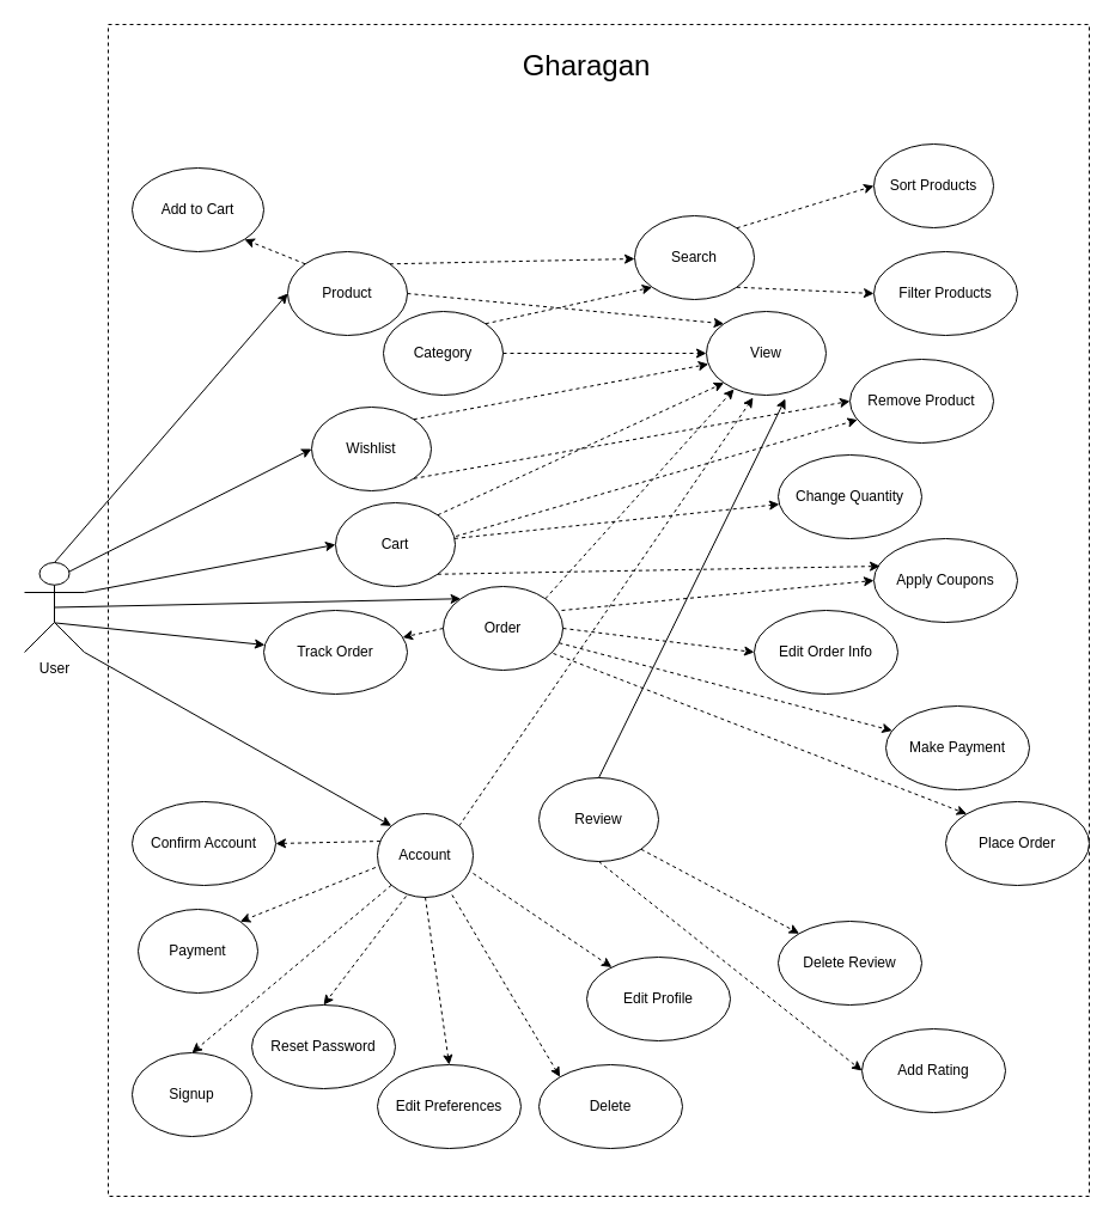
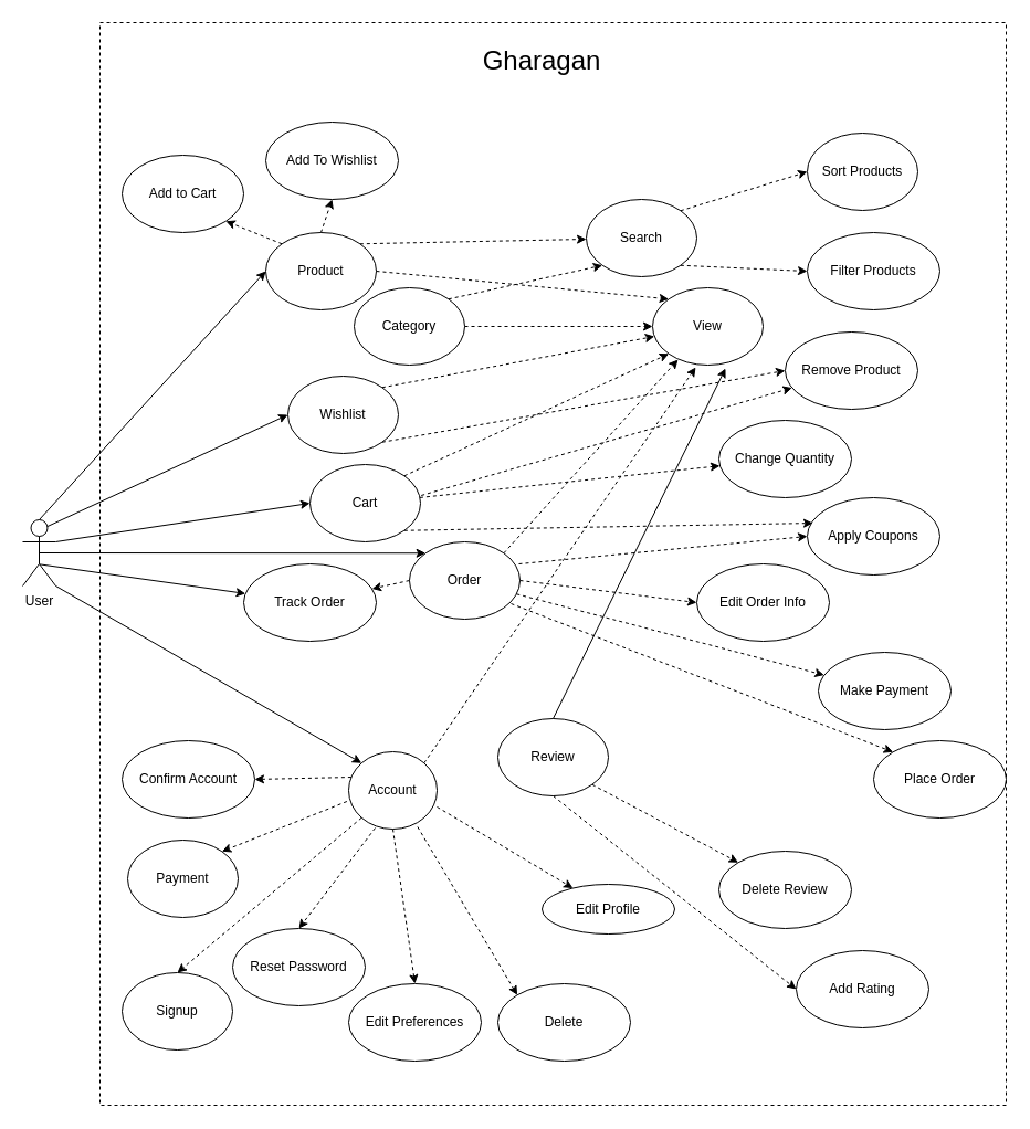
+ <mxCell id="44" value="Add To Wishlist" style="ellipse;whiteSpace=wrap;html=1;fillColor=none;" parent="1" vertex="1"><mxGeometry x="240" y="110" width="120" height="70" as="geometry" /></mxCell>
+ <mxCell id="21" value="" style="endArrow=classic;html=1;dashed=1;exitX=0.5;exitY=0;exitDx=0;exitDy=0;entryX=0.5;entryY=1;entryDx=0;entryDy=0;" parent="1" source="5" target="44" edge="1"><mxGeometry width="50" height="50" relative="1" as="geometry"><mxPoint x="575" y="510" as="sourcePoint" /><mxPoint x="790.503" y="370.251" as="targetPoint" /></mxGeometry></mxCell>
- <mxCell id="2" value="User" style="shape=umlActor;verticalLabelPosition=bottom;verticalAlign=top;html=1;" parent="1" vertex="1"><mxGeometry x="20" y="470" width="50" height="75" as="geometry" /></mxCell>
+ <mxCell id="2" value="User" style="shape=umlActor;verticalLabelPosition=bottom;verticalAlign=top;html=1;" parent="1" vertex="1"><mxGeometry x="20" y="470" width="30" height="60" as="geometry" /></mxCell>
- <mxCell id="63" value="Edit Profile" style="ellipse;whiteSpace=wrap;html=1;fillColor=none;" parent="1" vertex="1"><mxGeometry x="490" y="800" width="120" height="70" as="geometry" /></mxCell>
+ <mxCell id="63" value="Edit Profile" style="ellipse;whiteSpace=wrap;html=1;fillColor=none;" parent="1" vertex="1"><mxGeometry x="490" y="800" width="120" height="45" as="geometry" /></mxCell>
